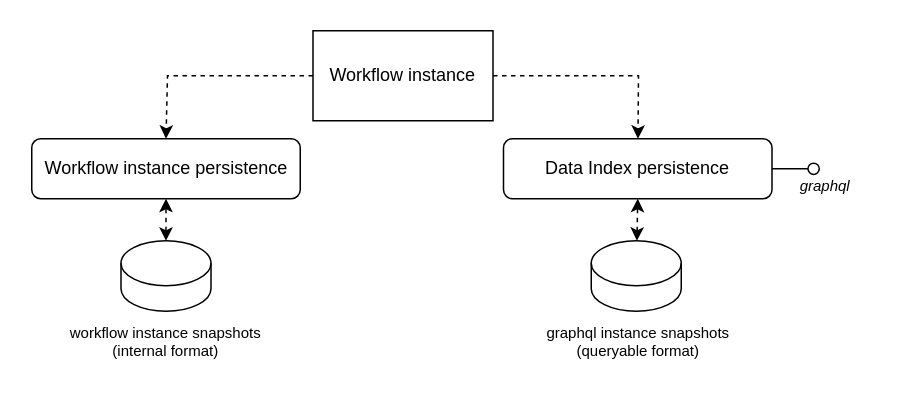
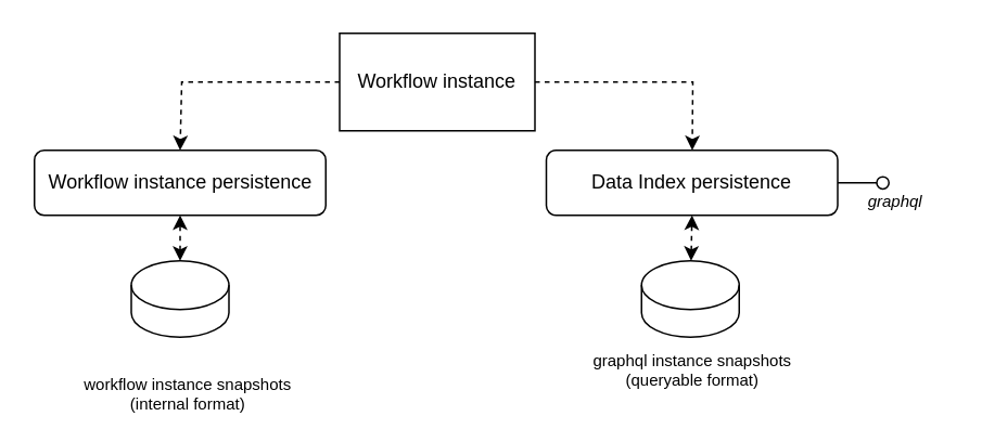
- <mxCell id="14" value="&lt;font style=&quot;font-size: 10px;&quot;&gt;workflow instance snapshots&lt;/font&gt;&lt;div style=&quot;font-size: 10px;&quot;&gt;&lt;font style=&quot;font-size: 10px;&quot;&gt;(internal format)&lt;/font&gt;&lt;/div&gt;" style="text;html=1;align=center;verticalAlign=middle;whiteSpace=wrap;rounded=0;fontSize=10;" parent="1" vertex="1"><mxGeometry x="44.25" y="212" width="131.5" height="30" as="geometry" /></mxCell>
+ <mxCell id="14" value="&lt;font style=&quot;font-size: 10px;&quot;&gt;workflow instance snapshots&lt;/font&gt;&lt;div style=&quot;font-size: 10px;&quot;&gt;&lt;font style=&quot;font-size: 10px;&quot;&gt;(internal format)&lt;/font&gt;&lt;/div&gt;" style="text;html=1;align=center;verticalAlign=middle;whiteSpace=wrap;rounded=0;fontSize=10;" parent="1" vertex="1"><mxGeometry x="49.25" y="227" width="131.5" height="30" as="geometry" /></mxCell>
